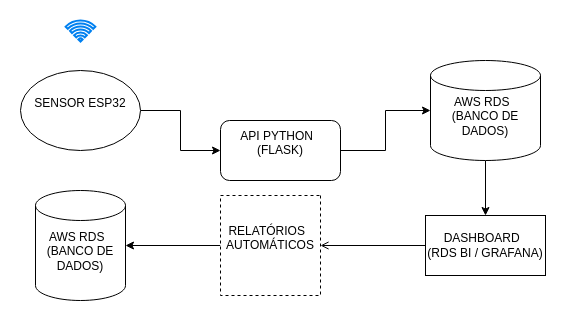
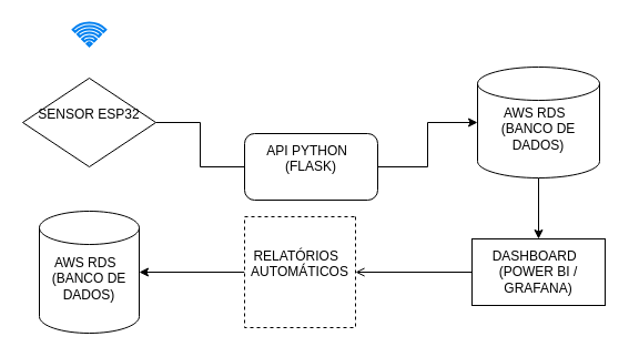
- <mxCell id="3" value="&lt;div&gt;SENSOR ESP32&lt;/div&gt;&lt;div&gt;&lt;br&gt;&lt;/div&gt;" style="ellipse;whiteSpace=wrap;html=1;" vertex="1" parent="1"><mxGeometry x="20" y="70" width="120" height="80" as="geometry" /></mxCell>
+ <mxCell id="3" value="&lt;div&gt;SENSOR ESP32&lt;/div&gt;&lt;div&gt;&lt;br&gt;&lt;/div&gt;" style="rhombus;whiteSpace=wrap;html=1;" vertex="1" parent="1"><mxGeometry x="20" y="70" width="120" height="80" as="geometry" /></mxCell>
- <mxCell id="2" value="" style="edgeStyle=orthogonalEdgeStyle;rounded=0;orthogonalLoop=1;jettySize=auto;html=1;" edge="1" parent="1" source="3" target="5"><mxGeometry relative="1" as="geometry" /></mxCell>
+ <mxCell id="2" value="" style="edgeStyle=orthogonalEdgeStyle;rounded=0;orthogonalLoop=1;jettySize=auto;html=1;endArrow=none;" edge="1" parent="1" source="3" target="5"><mxGeometry relative="1" as="geometry" /></mxCell>
- <mxCell id="9" value="DASHBOARD  &#10;(RDS BI / GRAFANA)" style="rounded=0;whiteSpace=wrap;html=1;" vertex="1" parent="1"><mxGeometry x="425" y="215" width="120" height="60" as="geometry" /></mxCell>
+ <mxCell id="9" value="DASHBOARD  &#10;(POWER BI / GRAFANA)" style="rounded=0;whiteSpace=wrap;html=1;" vertex="1" parent="1"><mxGeometry x="425" y="215" width="120" height="60" as="geometry" /></mxCell>
